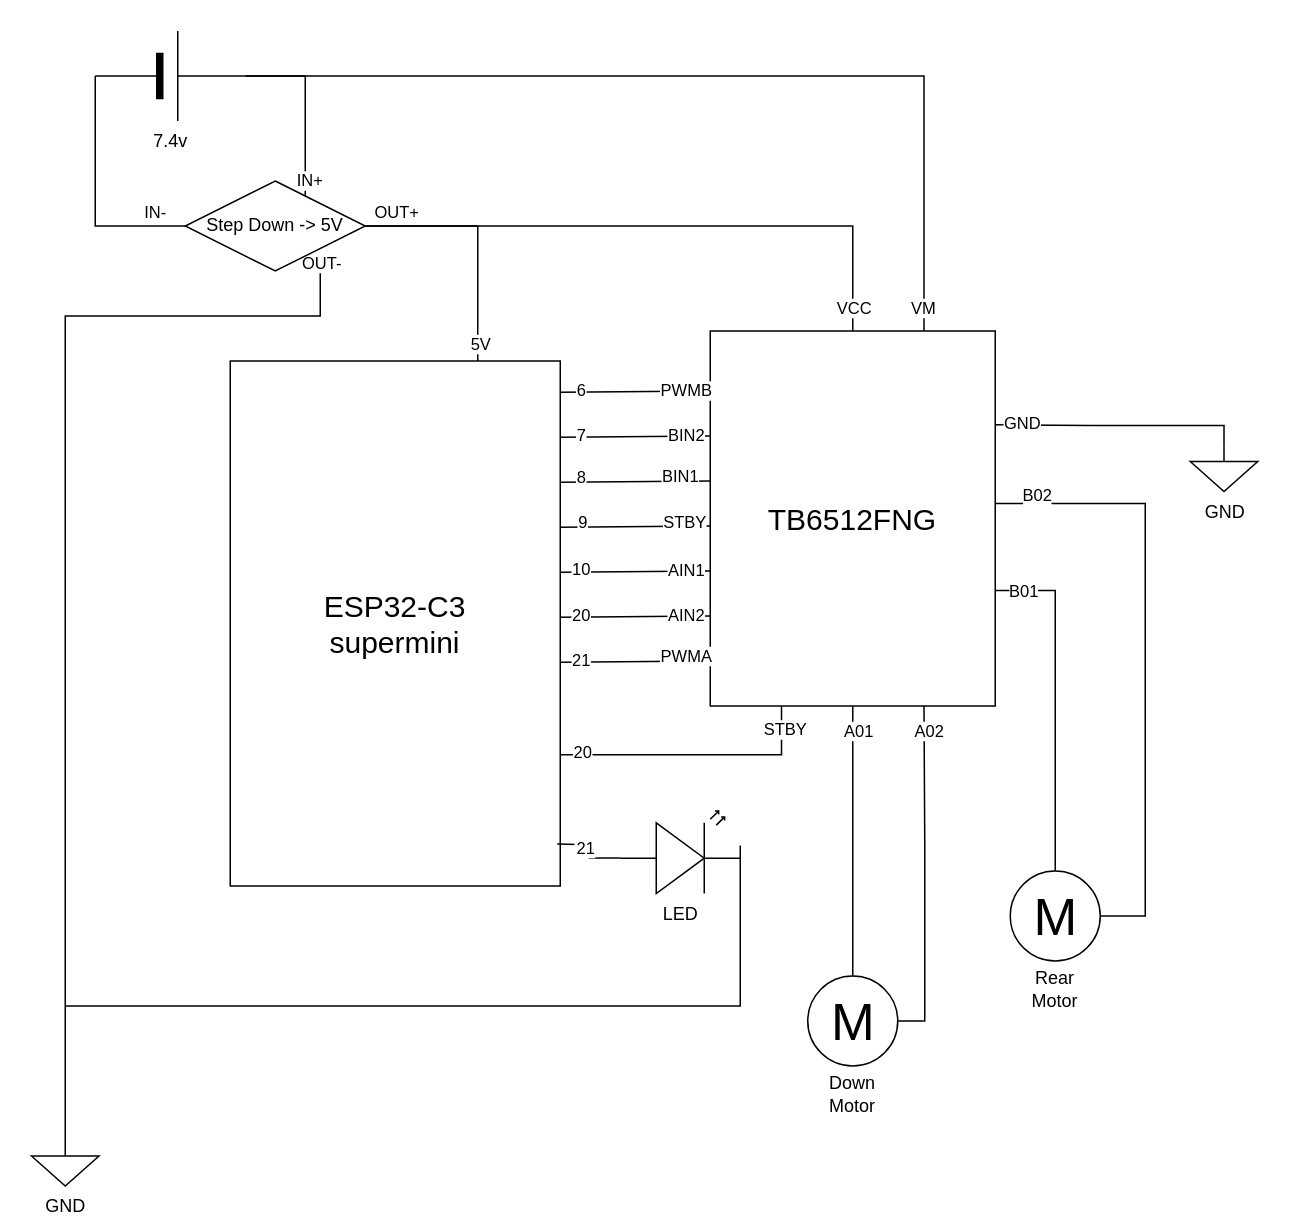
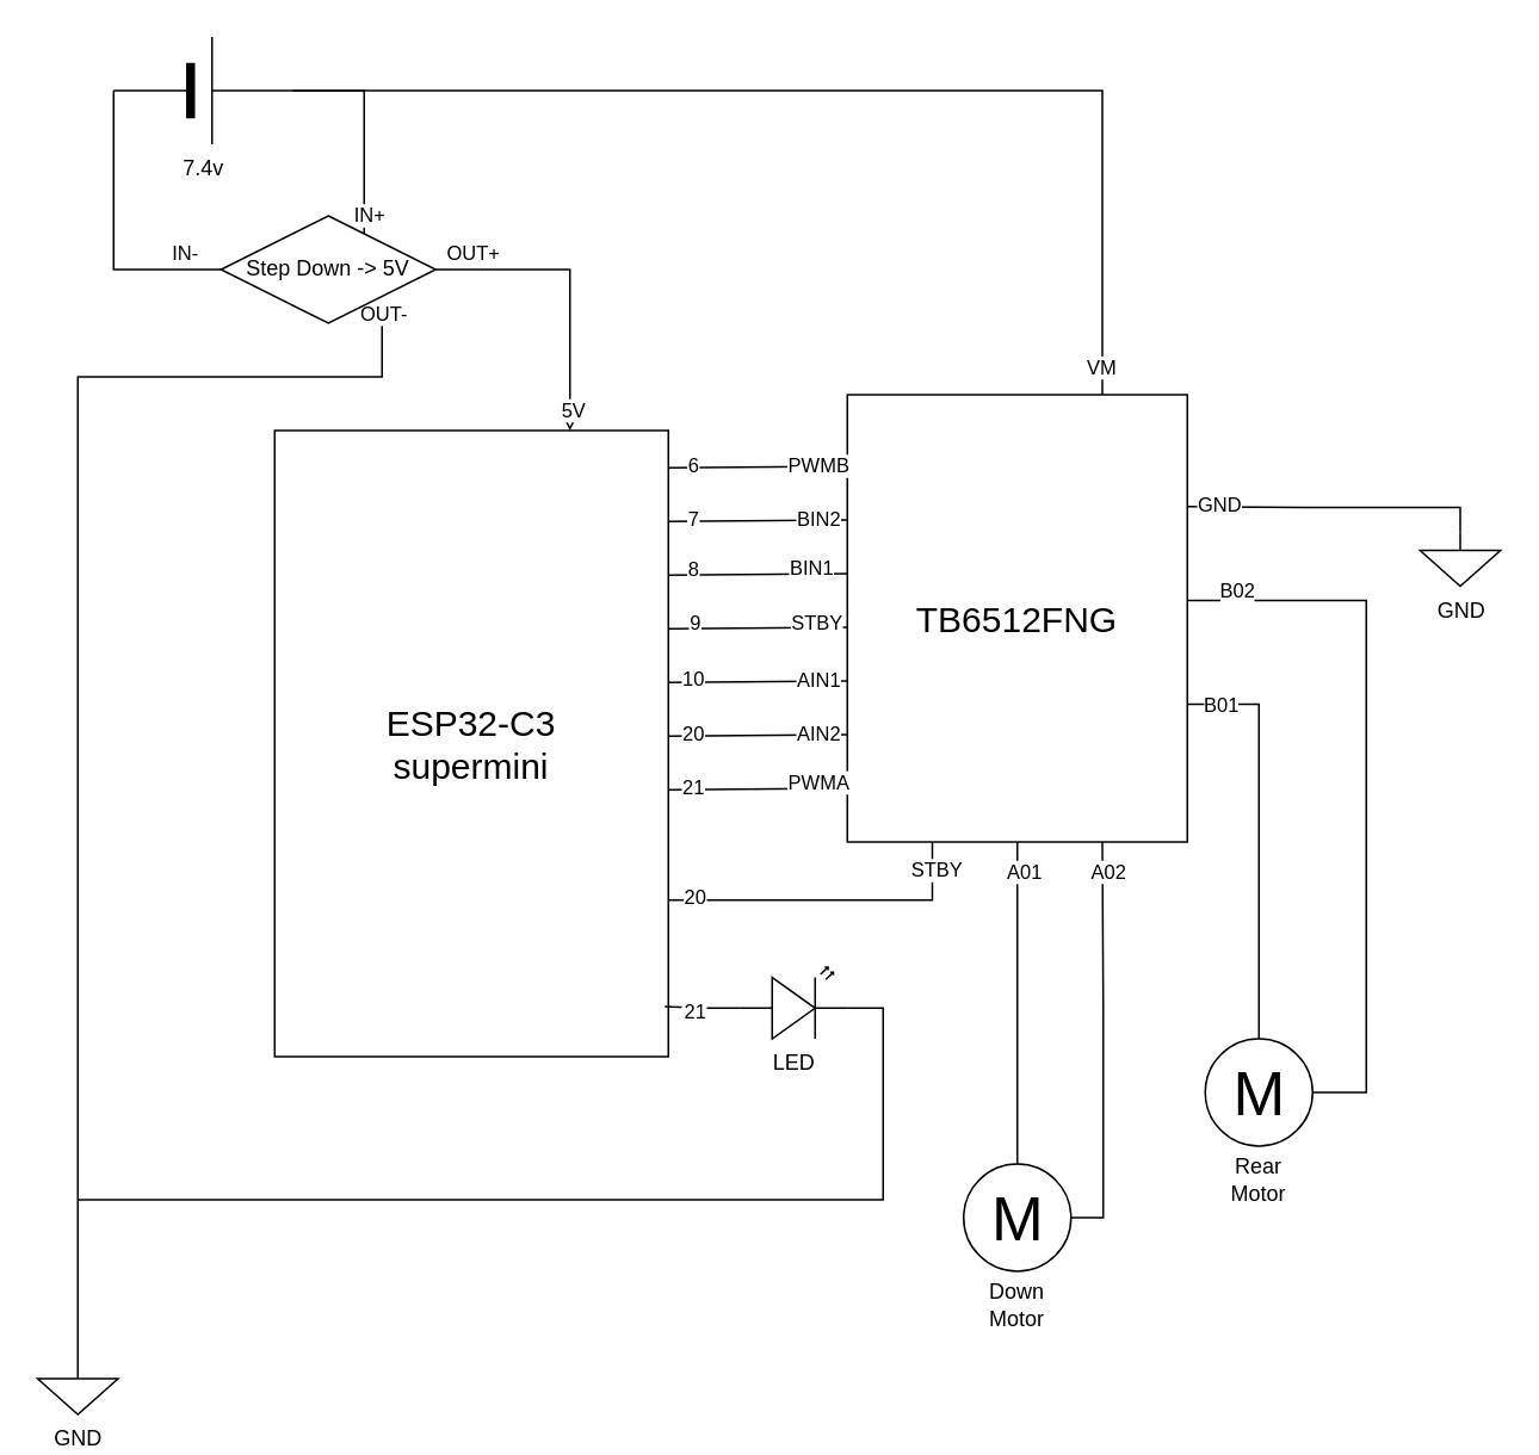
- <mxCell id="55" style="edgeStyle=orthogonalEdgeStyle;rounded=0;orthogonalLoop=1;jettySize=auto;html=1;exitX=1;exitY=0.5;exitDx=0;exitDy=0;entryX=0.5;entryY=0;entryDx=0;entryDy=0;endArrow=none;endFill=0;" parent="1" source="57" target="11" edge="1"><mxGeometry relative="1" as="geometry" /></mxCell>
- <mxCell id="56" value="VCC" style="edgeLabel;html=1;align=center;verticalAlign=middle;resizable=0;points=[];fontFamily=Helvetica;fontSize=11;fontColor=default;labelBackgroundColor=default;" parent="55" vertex="1" connectable="0"><mxGeometry x="0.919" relative="1" as="geometry"><mxPoint as="offset" /></mxGeometry></mxCell>
- <mxCell id="52" style="edgeStyle=orthogonalEdgeStyle;rounded=0;orthogonalLoop=1;jettySize=auto;html=1;exitX=1;exitY=0.5;exitDx=0;exitDy=0;entryX=0.75;entryY=0;entryDx=0;entryDy=0;endArrow=none;endFill=0;" parent="1" source="57" target="5" edge="1"><mxGeometry relative="1" as="geometry" /></mxCell>
+ <mxCell id="52" style="edgeStyle=orthogonalEdgeStyle;rounded=0;orthogonalLoop=1;jettySize=auto;html=1;exitX=1;exitY=0.5;exitDx=0;exitDy=0;entryX=0.75;entryY=0;entryDx=0;entryDy=0;endArrow=block;endFill=0;" parent="1" source="57" target="5" edge="1"><mxGeometry relative="1" as="geometry" /></mxCell>
- <mxCell id="51" value="LED" style="verticalLabelPosition=bottom;shadow=0;dashed=0;align=center;html=1;verticalAlign=top;shape=mxgraph.electrical.opto_electronics.led_2;pointerEvents=1;" parent="1" vertex="1"><mxGeometry x="413" y="540" width="80" height="55" as="geometry" /></mxCell>
+ <mxCell id="51" value="LED" style="verticalLabelPosition=bottom;shadow=0;dashed=0;align=center;html=1;verticalAlign=top;shape=mxgraph.electrical.opto_electronics.led_2;pointerEvents=1;" parent="1" vertex="1"><mxGeometry x="413" y="540" width="60" height="40" as="geometry" /></mxCell>
